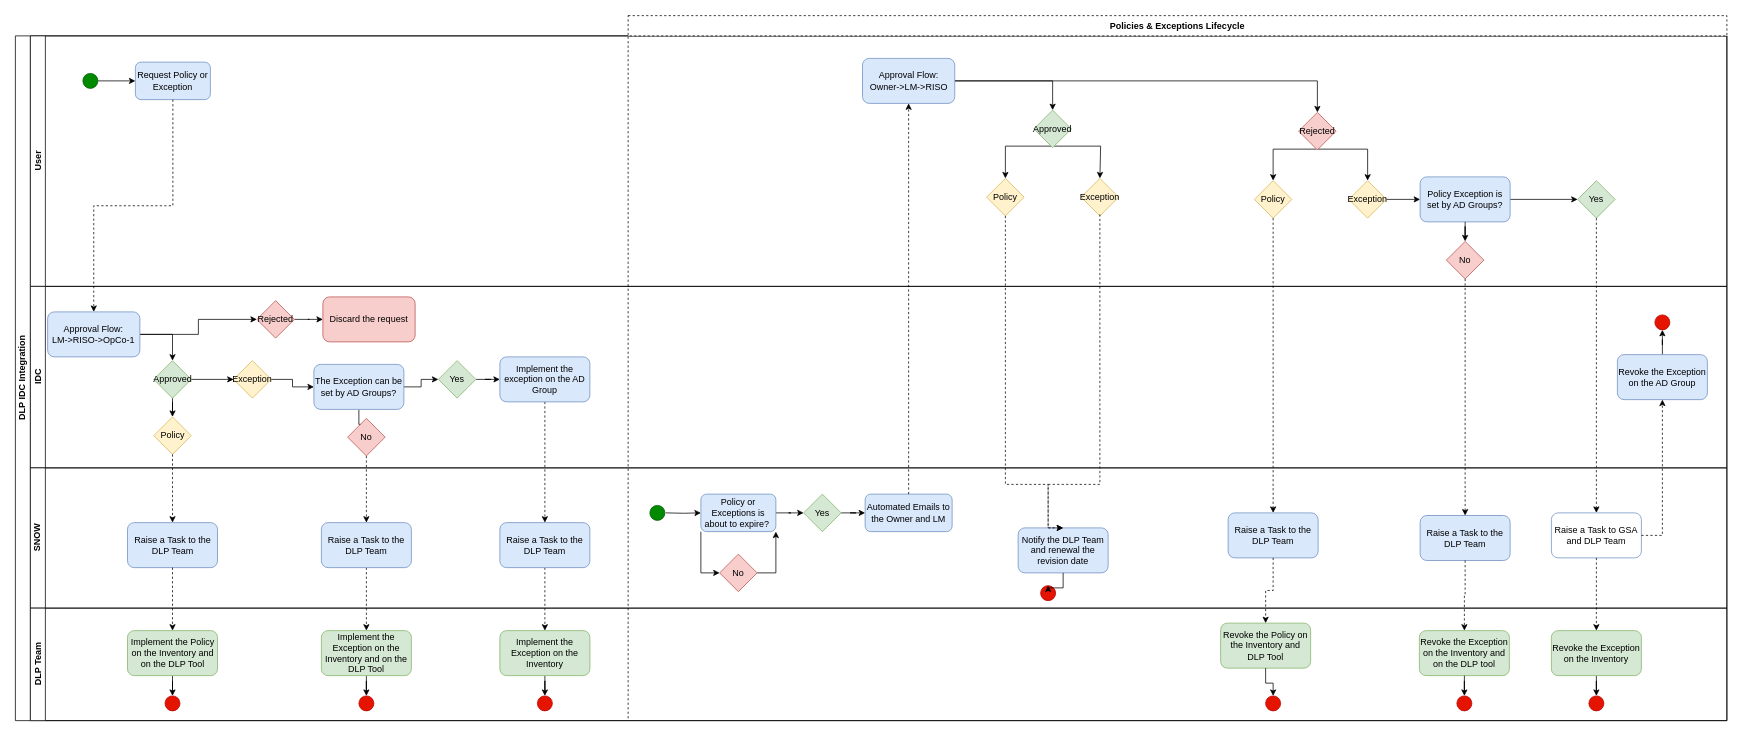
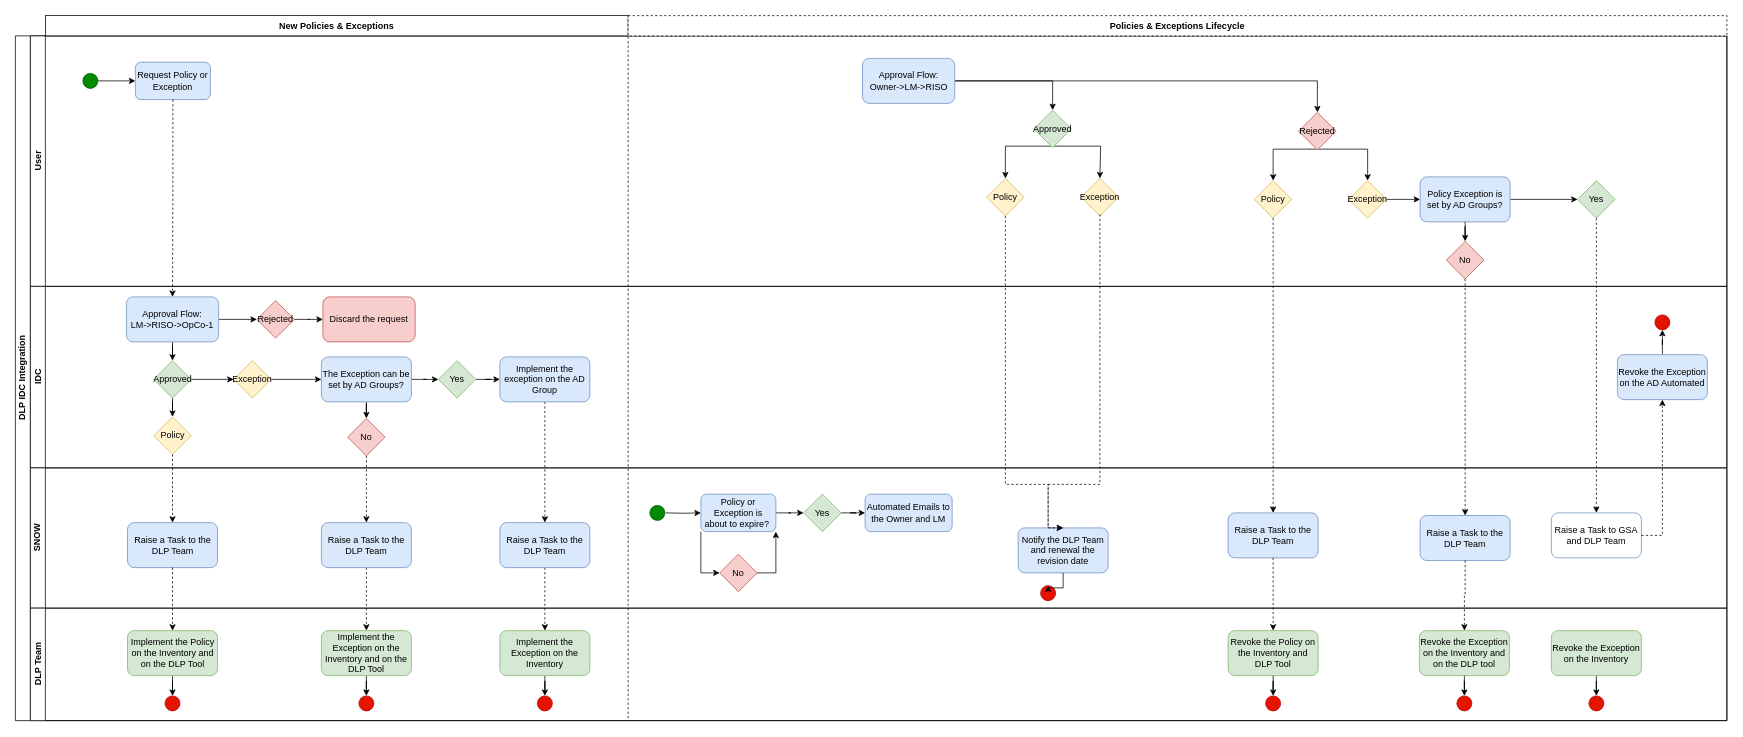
+ <mxCell id="106" value="&lt;b&gt;New Policies &amp;amp; Exceptions&lt;/b&gt;" style="rounded=0;whiteSpace=wrap;html=1;" parent="2" vertex="1"><mxGeometry x="40" width="777" height="27" as="geometry" /></mxCell>
- <mxCell id="96" style="edgeStyle=orthogonalEdgeStyle;rounded=0;orthogonalLoop=1;jettySize=auto;html=1;entryX=0.5;entryY=1;entryDx=0;entryDy=0;dashed=1;" parent="3" source="67" target="10" edge="1"><mxGeometry relative="1" as="geometry" /></mxCell>
- <mxCell id="42" value="Approval Flow: &lt;br&gt;LM-&amp;gt;RISO-&amp;gt;OpCo-1" style="rounded=1;whiteSpace=wrap;html=1;fillColor=#dae8fc;strokeColor=#6c8ebf;" parent="29" vertex="1"><mxGeometry x="23" y="34" width="123" height="60" as="geometry" /></mxCell>
+ <mxCell id="42" value="Approval Flow: &lt;br&gt;LM-&amp;gt;RISO-&amp;gt;OpCo-1" style="rounded=1;whiteSpace=wrap;html=1;fillColor=#dae8fc;strokeColor=#6c8ebf;" parent="29" vertex="1"><mxGeometry x="128" y="14" width="123" height="60" as="geometry" /></mxCell>
- <mxCell id="50" value="Revoke the Exception on the AD Group" style="rounded=1;whiteSpace=wrap;html=1;fillColor=#dae8fc;strokeColor=#6c8ebf;" parent="29" vertex="1"><mxGeometry x="2116" y="91" width="120" height="60" as="geometry" /></mxCell>
+ <mxCell id="50" value="Revoke the Exception on the AD Automated" style="rounded=1;whiteSpace=wrap;html=1;fillColor=#dae8fc;strokeColor=#6c8ebf;" parent="29" vertex="1"><mxGeometry x="2116" y="91" width="120" height="60" as="geometry" /></mxCell>
- <mxCell id="35" value="The Exception can be set by AD Groups?" style="rounded=1;whiteSpace=wrap;html=1;fillColor=#dae8fc;strokeColor=#6c8ebf;" parent="29" vertex="1"><mxGeometry x="378" y="104" width="120" height="60" as="geometry" /></mxCell>
+ <mxCell id="35" value="The Exception can be set by AD Groups?" style="rounded=1;whiteSpace=wrap;html=1;fillColor=#dae8fc;strokeColor=#6c8ebf;" parent="29" vertex="1"><mxGeometry x="388" y="94" width="120" height="60" as="geometry" /></mxCell>
- <mxCell id="62" value="Policy or Exceptions is about to expire?&amp;nbsp;" style="rounded=1;whiteSpace=wrap;html=1;fillColor=#dae8fc;strokeColor=#6c8ebf;" parent="54" vertex="1"><mxGeometry x="894" y="35" width="100" height="50" as="geometry" /></mxCell>
+ <mxCell id="62" value="Policy or Exception is about to expire?&amp;nbsp;" style="rounded=1;whiteSpace=wrap;html=1;fillColor=#dae8fc;strokeColor=#6c8ebf;" parent="54" vertex="1"><mxGeometry x="894" y="35" width="100" height="50" as="geometry" /></mxCell>
- <mxCell id="104" style="edgeStyle=orthogonalEdgeStyle;rounded=0;orthogonalLoop=1;jettySize=auto;html=1;entryX=0.5;entryY=0;entryDx=0;entryDy=0;dashed=1;" parent="3" source="73" target="93" edge="1"><mxGeometry relative="1" as="geometry" /></mxCell>
- <mxCell id="86" value="Revoke the Policy on the Inventory and DLP Tool" style="rounded=1;whiteSpace=wrap;html=1;fillColor=#d5e8d4;strokeColor=#82b366;" parent="76" vertex="1"><mxGeometry x="1587" y="20" width="120" height="60" as="geometry" /></mxCell>
+ <mxCell id="86" value="Revoke the Policy on the Inventory and DLP Tool" style="rounded=1;whiteSpace=wrap;html=1;fillColor=#d5e8d4;strokeColor=#82b366;" parent="76" vertex="1"><mxGeometry x="1597" y="30" width="120" height="60" as="geometry" /></mxCell>
